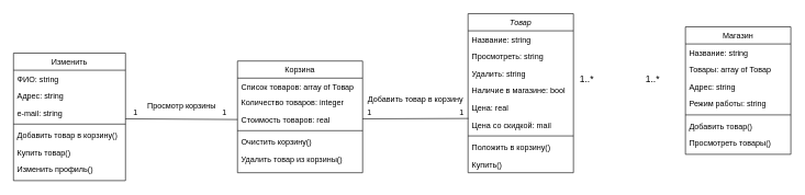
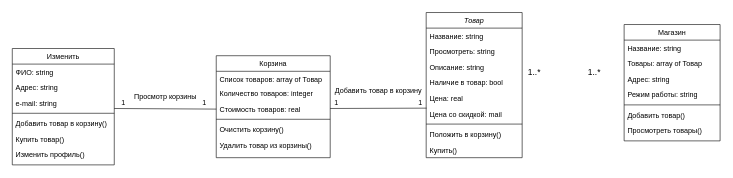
- <mxCell id="5" value="Удалить: string" style="text;align=left;verticalAlign=top;spacingLeft=4;spacingRight=4;overflow=hidden;rotatable=0;points=[[0,0.5],[1,0.5]];portConstraint=eastwest;" parent="2" vertex="1"><mxGeometry y="78" width="160" height="26" as="geometry" /></mxCell>
+ <mxCell id="5" value="Описание: string" style="text;align=left;verticalAlign=top;spacingLeft=4;spacingRight=4;overflow=hidden;rotatable=0;points=[[0,0.5],[1,0.5]];portConstraint=eastwest;" parent="2" vertex="1"><mxGeometry y="78" width="160" height="26" as="geometry" /></mxCell>
- <mxCell id="6" value="Наличие в магазине: bool" style="text;align=left;verticalAlign=top;spacingLeft=4;spacingRight=4;overflow=hidden;rotatable=0;points=[[0,0.5],[1,0.5]];portConstraint=eastwest;" parent="2" vertex="1"><mxGeometry y="104" width="160" height="26" as="geometry" /></mxCell>
+ <mxCell id="6" value="Наличие в товар: bool" style="text;align=left;verticalAlign=top;spacingLeft=4;spacingRight=4;overflow=hidden;rotatable=0;points=[[0,0.5],[1,0.5]];portConstraint=eastwest;" parent="2" vertex="1"><mxGeometry y="104" width="160" height="26" as="geometry" /></mxCell>
